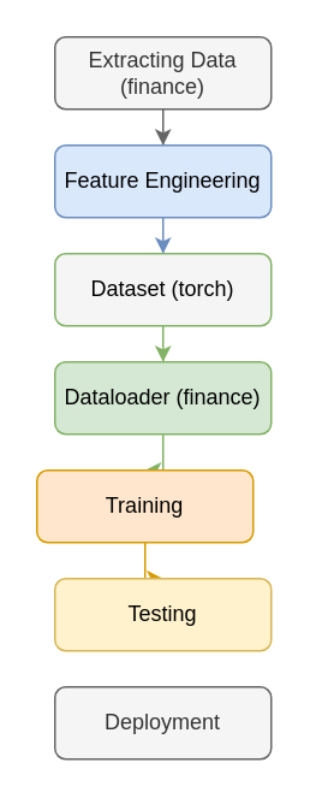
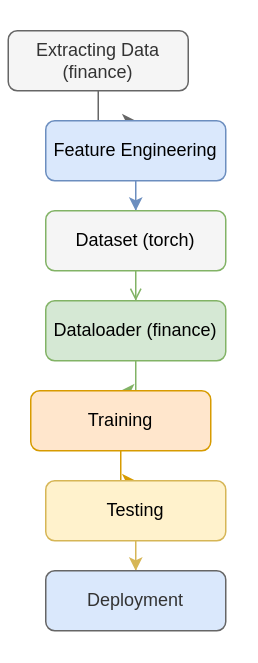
- <mxCell id="3" value="Extracting Data&lt;br&gt;(finance)" style="rounded=1;whiteSpace=wrap;html=1;fillColor=#f5f5f5;fontColor=#333333;strokeColor=#666666;" vertex="1" parent="1"><mxGeometry x="30" y="20" width="120" height="40" as="geometry" /></mxCell>
+ <mxCell id="3" value="Extracting Data&lt;br&gt;(finance)" style="rounded=1;whiteSpace=wrap;html=1;fillColor=#f5f5f5;fontColor=#333333;strokeColor=#666666;" vertex="1" parent="1"><mxGeometry x="5" y="20" width="120" height="40" as="geometry" /></mxCell>
- <mxCell id="6" value="" style="edgeStyle=orthogonalEdgeStyle;rounded=0;orthogonalLoop=1;jettySize=auto;html=1;fillColor=#d5e8d4;strokeColor=#82b366;" edge="1" parent="1" source="7" target="9"><mxGeometry relative="1" as="geometry" /></mxCell>
+ <mxCell id="6" value="" style="edgeStyle=orthogonalEdgeStyle;rounded=0;orthogonalLoop=1;jettySize=auto;html=1;fillColor=#d5e8d4;strokeColor=#82b366;endArrow=open;" edge="1" parent="1" source="7" target="9"><mxGeometry relative="1" as="geometry" /></mxCell>
+ <mxCell id="12" value="" style="edgeStyle=orthogonalEdgeStyle;rounded=0;orthogonalLoop=1;jettySize=auto;html=1;fillColor=#fff2cc;strokeColor=#d6b656;" edge="1" parent="1" source="13" target="14"><mxGeometry relative="1" as="geometry" /></mxCell>
- <mxCell id="14" value="Deployment" style="whiteSpace=wrap;html=1;fillColor=#f5f5f5;strokeColor=#666666;rounded=1;fontColor=#333333;" vertex="1" parent="1"><mxGeometry x="30" y="380" width="120" height="40" as="geometry" /></mxCell>
+ <mxCell id="14" value="Deployment" style="whiteSpace=wrap;html=1;fillColor=#dae8fc;strokeColor=#666666;rounded=1;fontColor=#333333;" vertex="1" parent="1"><mxGeometry x="30" y="380" width="120" height="40" as="geometry" /></mxCell>
